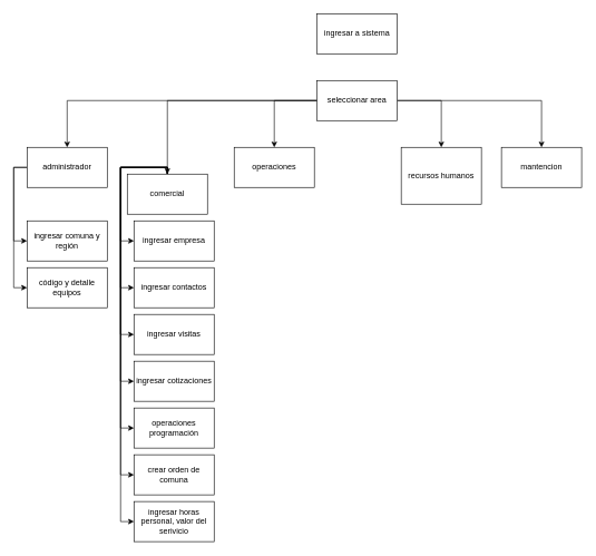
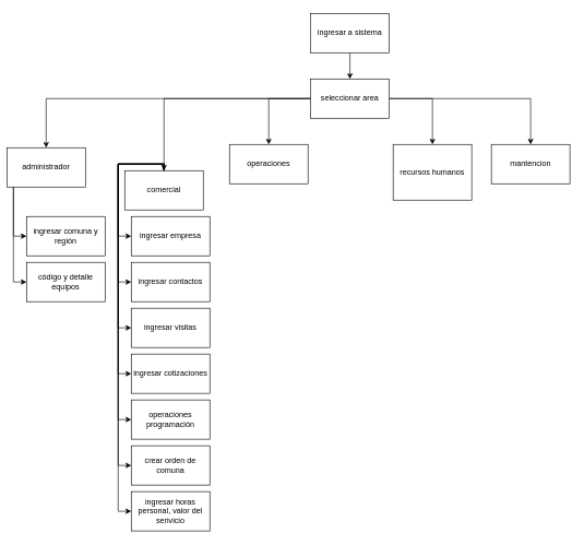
+ <mxCell id="2" value="" style="edgeStyle=orthogonalEdgeStyle;rounded=0;orthogonalLoop=1;jettySize=auto;html=1;" edge="1" parent="1" source="3" target="9"><mxGeometry relative="1" as="geometry" /></mxCell>
- <mxCell id="29" value="administrador" style="rounded=0;whiteSpace=wrap;html=1;" vertex="1" parent="1"><mxGeometry x="40" y="220" width="120" height="60" as="geometry" /></mxCell>
+ <mxCell id="29" value="administrador" style="rounded=0;whiteSpace=wrap;html=1;" vertex="1" parent="1"><mxGeometry x="10" y="225" width="120" height="60" as="geometry" /></mxCell>
